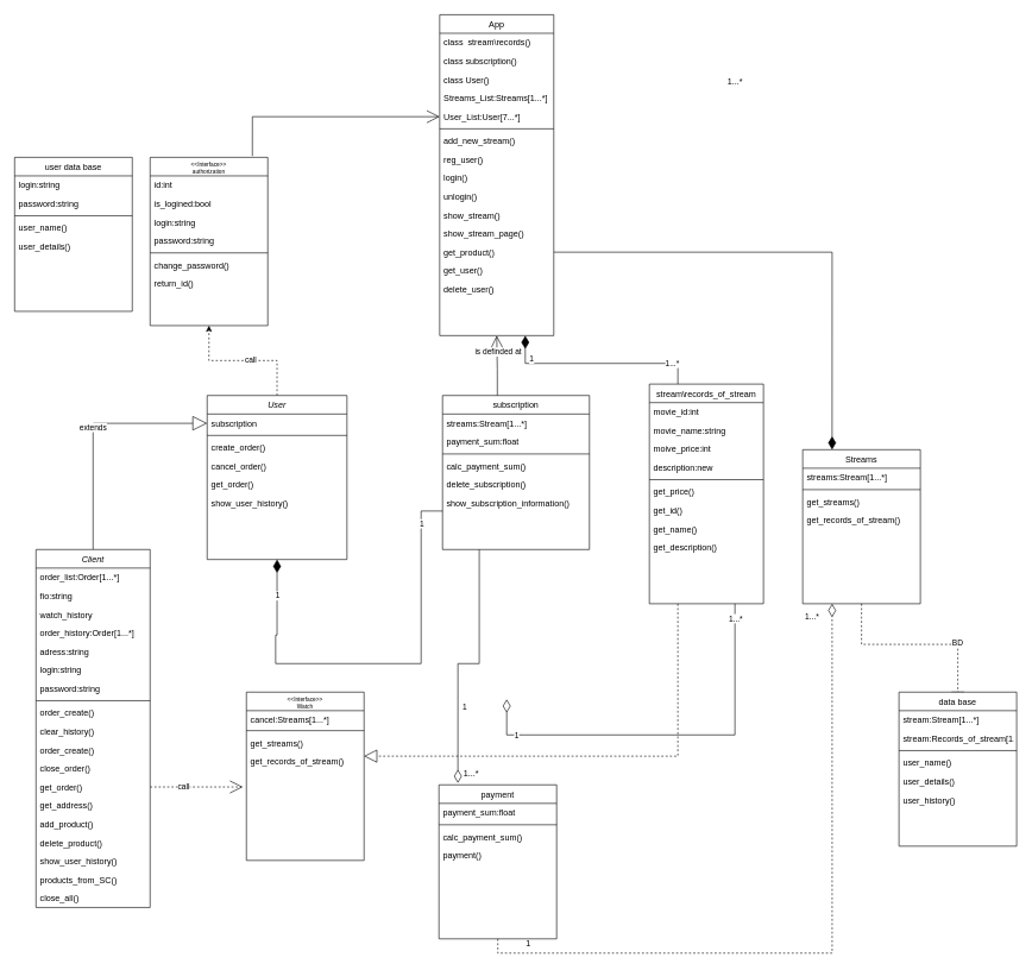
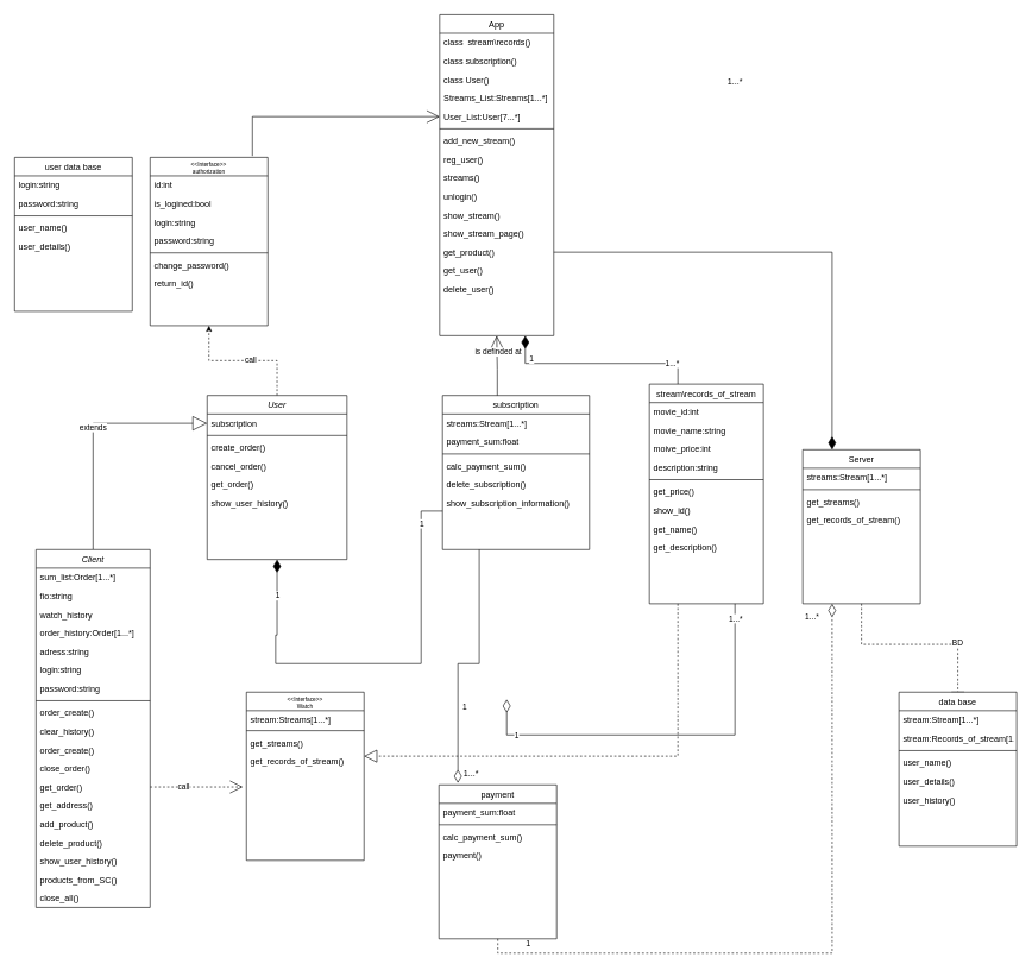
- <mxCell id="11" value="login()" style="text;align=left;verticalAlign=top;spacingLeft=4;spacingRight=4;overflow=hidden;rotatable=0;points=[[0,0.5],[1,0.5]];portConstraint=eastwest;" parent="2" vertex="1"><mxGeometry y="216" width="160" height="26" as="geometry" /></mxCell>
+ <mxCell id="11" value="streams()" style="text;align=left;verticalAlign=top;spacingLeft=4;spacingRight=4;overflow=hidden;rotatable=0;points=[[0,0.5],[1,0.5]];portConstraint=eastwest;" parent="2" vertex="1"><mxGeometry y="216" width="160" height="26" as="geometry" /></mxCell>
- <mxCell id="88" value="Streams" style="swimlane;fontStyle=0;align=center;verticalAlign=top;childLayout=stackLayout;horizontal=1;startSize=26;horizontalStack=0;resizeParent=1;resizeLast=0;collapsible=1;marginBottom=0;rounded=0;shadow=0;strokeWidth=1;" parent="1" vertex="1"><mxGeometry x="1125" y="630" width="165" height="216" as="geometry"><mxRectangle x="550" y="140" width="160" height="26" as="alternateBounds" /></mxGeometry></mxCell>
+ <mxCell id="88" value="Server" style="swimlane;fontStyle=0;align=center;verticalAlign=top;childLayout=stackLayout;horizontal=1;startSize=26;horizontalStack=0;resizeParent=1;resizeLast=0;collapsible=1;marginBottom=0;rounded=0;shadow=0;strokeWidth=1;" parent="1" vertex="1"><mxGeometry x="1125" y="630" width="165" height="216" as="geometry"><mxRectangle x="550" y="140" width="160" height="26" as="alternateBounds" /></mxGeometry></mxCell>
- <mxCell id="43" value="description:new" style="text;align=left;verticalAlign=top;spacingLeft=4;spacingRight=4;overflow=hidden;rotatable=0;points=[[0,0.5],[1,0.5]];portConstraint=eastwest;rounded=0;shadow=0;html=0;" parent="39" vertex="1"><mxGeometry y="104" width="160" height="26" as="geometry" /></mxCell>
+ <mxCell id="43" value="description:string" style="text;align=left;verticalAlign=top;spacingLeft=4;spacingRight=4;overflow=hidden;rotatable=0;points=[[0,0.5],[1,0.5]];portConstraint=eastwest;rounded=0;shadow=0;html=0;" parent="39" vertex="1"><mxGeometry y="104" width="160" height="26" as="geometry" /></mxCell>
- <mxCell id="46" value="get_id()" style="text;align=left;verticalAlign=top;spacingLeft=4;spacingRight=4;overflow=hidden;rotatable=0;points=[[0,0.5],[1,0.5]];portConstraint=eastwest;" parent="39" vertex="1"><mxGeometry y="164" width="160" height="26" as="geometry" /></mxCell>
+ <mxCell id="46" value="show_id()" style="text;align=left;verticalAlign=top;spacingLeft=4;spacingRight=4;overflow=hidden;rotatable=0;points=[[0,0.5],[1,0.5]];portConstraint=eastwest;" parent="39" vertex="1"><mxGeometry y="164" width="160" height="26" as="geometry" /></mxCell>
- <mxCell id="65" value="order_list:Order[1...*]" style="text;align=left;verticalAlign=top;spacingLeft=4;spacingRight=4;overflow=hidden;rotatable=0;points=[[0,0.5],[1,0.5]];portConstraint=eastwest;rounded=0;shadow=0;html=0;" parent="64" vertex="1"><mxGeometry y="26" width="160" height="26" as="geometry" /></mxCell>
+ <mxCell id="65" value="sum_list:Order[1...*]" style="text;align=left;verticalAlign=top;spacingLeft=4;spacingRight=4;overflow=hidden;rotatable=0;points=[[0,0.5],[1,0.5]];portConstraint=eastwest;rounded=0;shadow=0;html=0;" parent="64" vertex="1"><mxGeometry y="26" width="160" height="26" as="geometry" /></mxCell>
- <mxCell id="101" value="cancel:Streams[1...*]" style="text;align=left;verticalAlign=top;spacingLeft=4;spacingRight=4;overflow=hidden;rotatable=0;points=[[0,0.5],[1,0.5]];portConstraint=eastwest;rounded=0;shadow=0;html=0;" parent="100" vertex="1"><mxGeometry y="26" width="165" height="24" as="geometry" /></mxCell>
+ <mxCell id="101" value="stream:Streams[1...*]" style="text;align=left;verticalAlign=top;spacingLeft=4;spacingRight=4;overflow=hidden;rotatable=0;points=[[0,0.5],[1,0.5]];portConstraint=eastwest;rounded=0;shadow=0;html=0;" parent="100" vertex="1"><mxGeometry y="26" width="165" height="24" as="geometry" /></mxCell>
